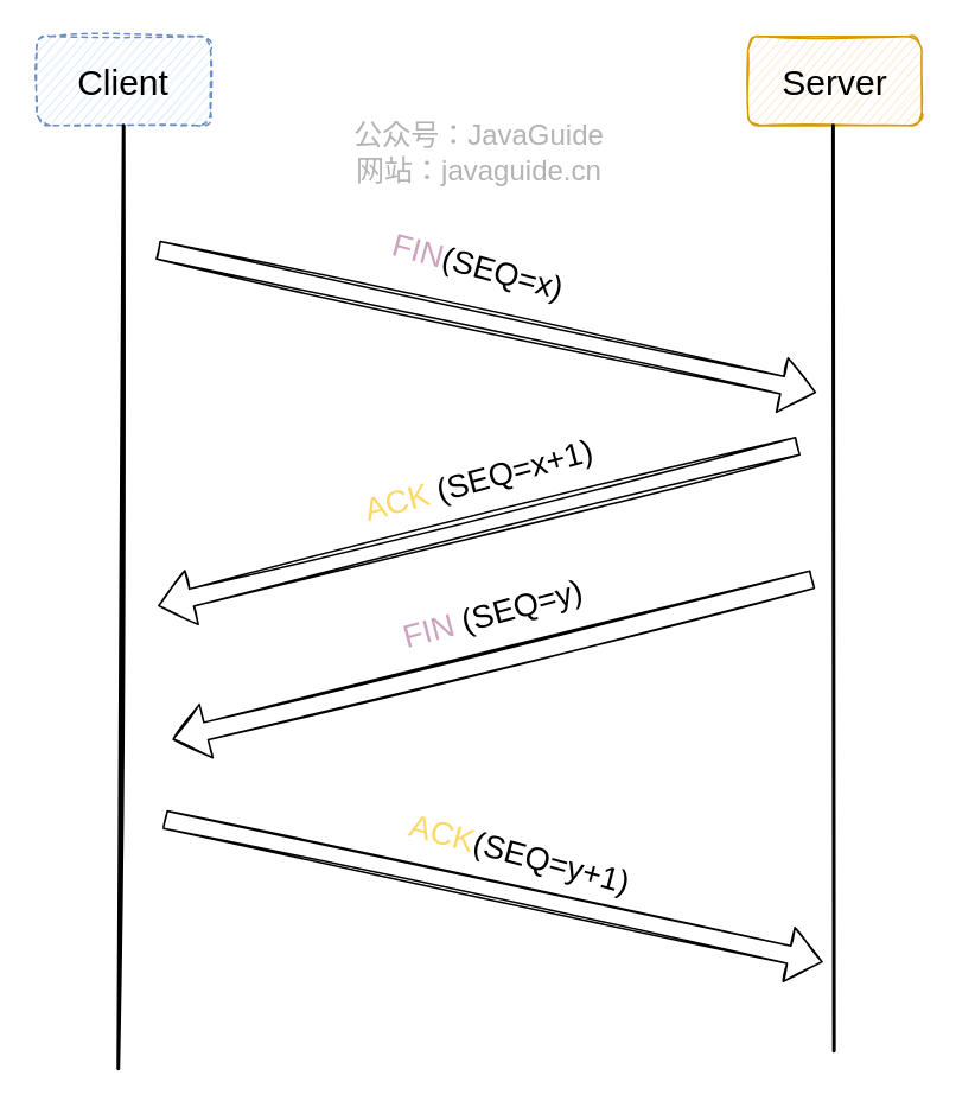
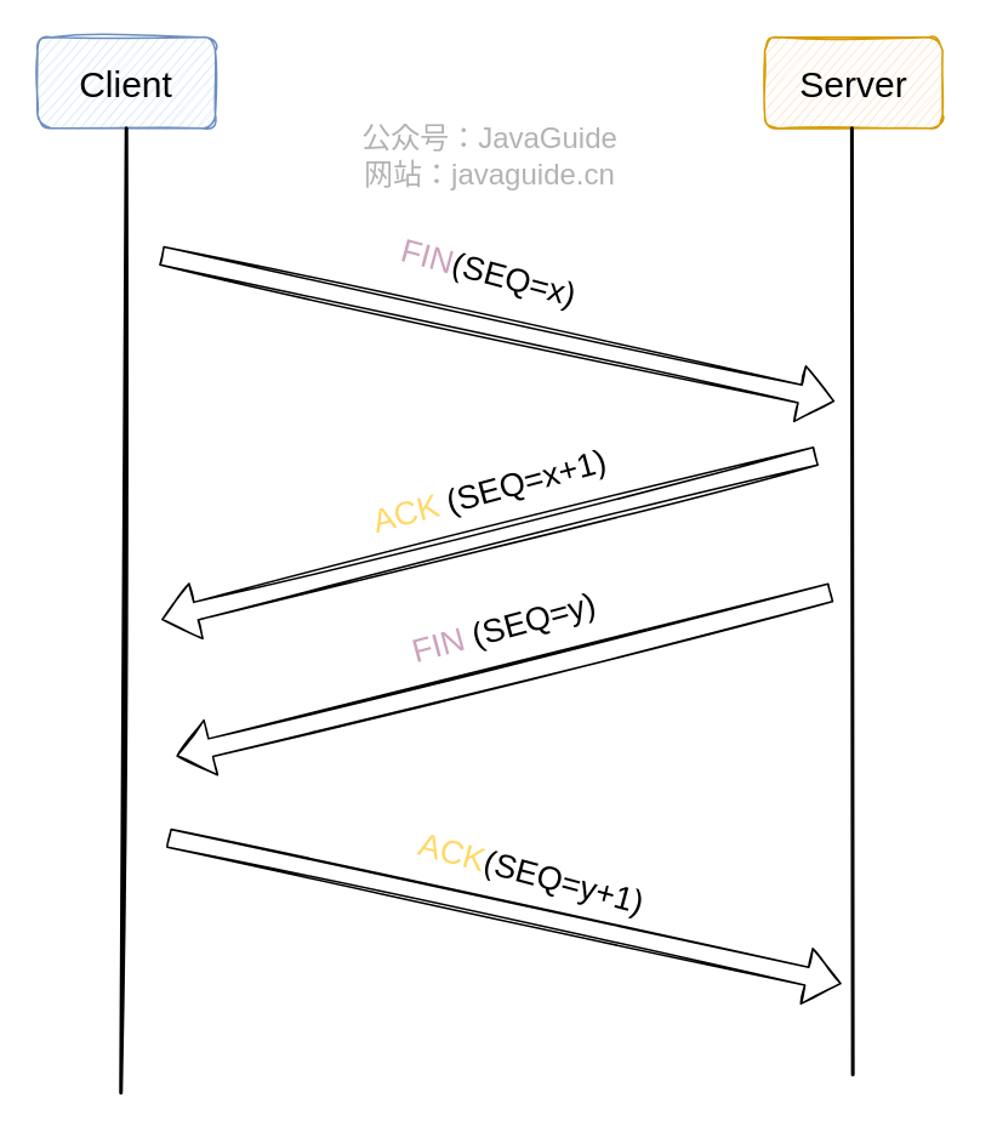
- <mxCell id="2" value="Client" style="rounded=1;whiteSpace=wrap;html=1;fillColor=#dae8fc;strokeColor=#6c8ebf;comic=1;shadow=0;strokeWidth=1;fontSize=20;sketch=1;dashed=1;" parent="1" vertex="1"><mxGeometry x="20.11" y="20" width="97.74" height="50" as="geometry" /></mxCell>
+ <mxCell id="2" value="Client" style="rounded=1;whiteSpace=wrap;html=1;fillColor=#dae8fc;strokeColor=#6c8ebf;comic=1;shadow=0;strokeWidth=1;fontSize=20;sketch=1;" parent="1" vertex="1"><mxGeometry x="20.11" y="20" width="97.74" height="50" as="geometry" /></mxCell>
